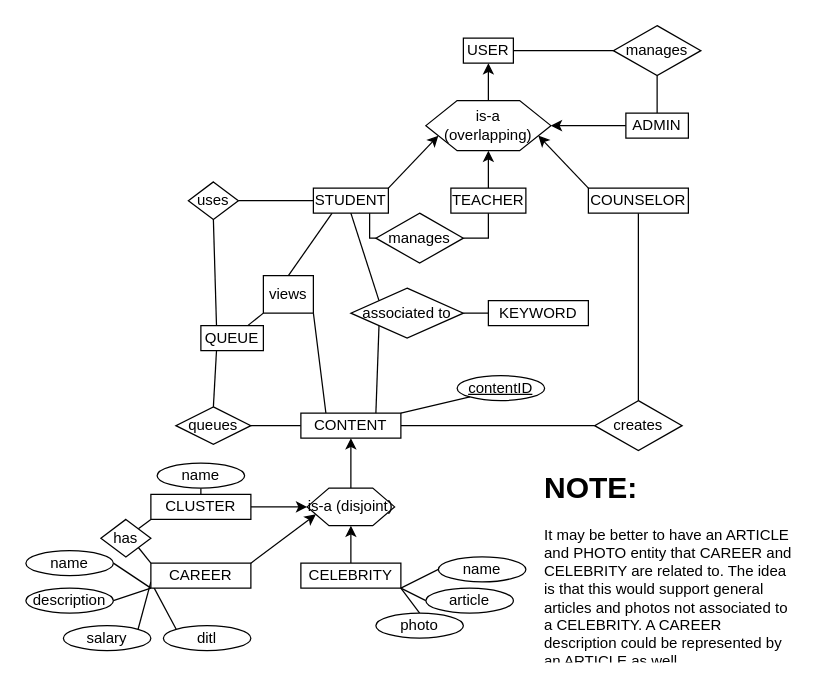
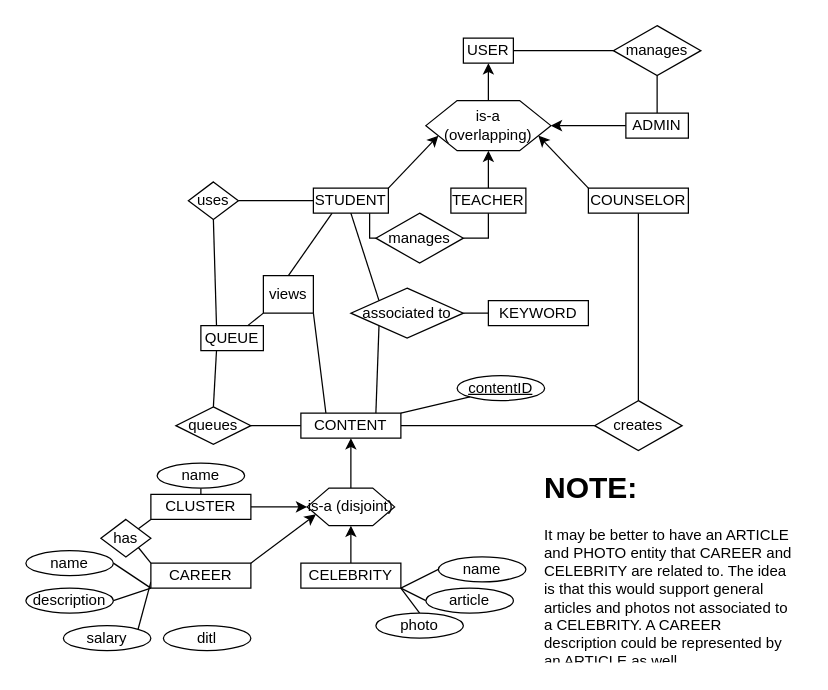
- <mxCell id="52" style="edgeStyle=none;rounded=0;orthogonalLoop=1;jettySize=auto;html=1;exitX=0;exitY=0.75;exitDx=0;exitDy=0;entryX=0;entryY=0;entryDx=0;entryDy=0;endArrow=none;endFill=0;" edge="1" parent="1" source="53" target="64"><mxGeometry relative="1" as="geometry" /></mxCell>
